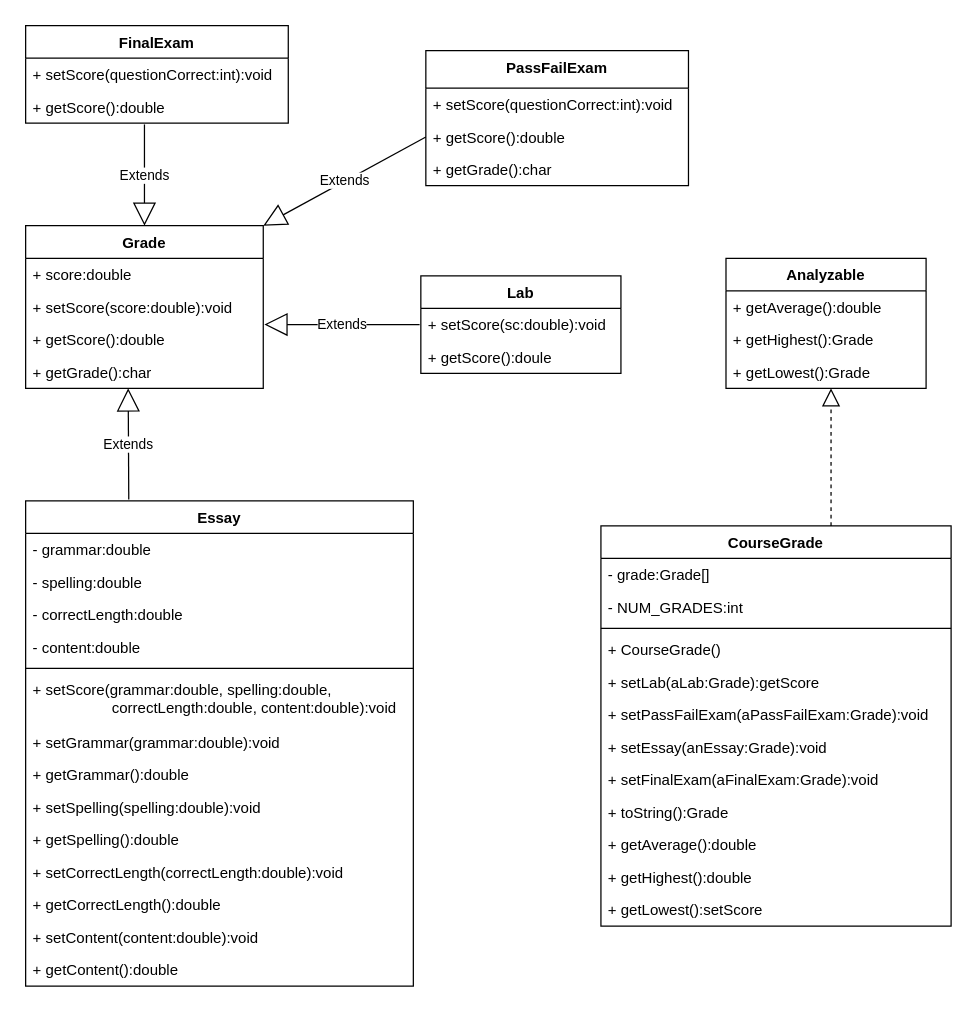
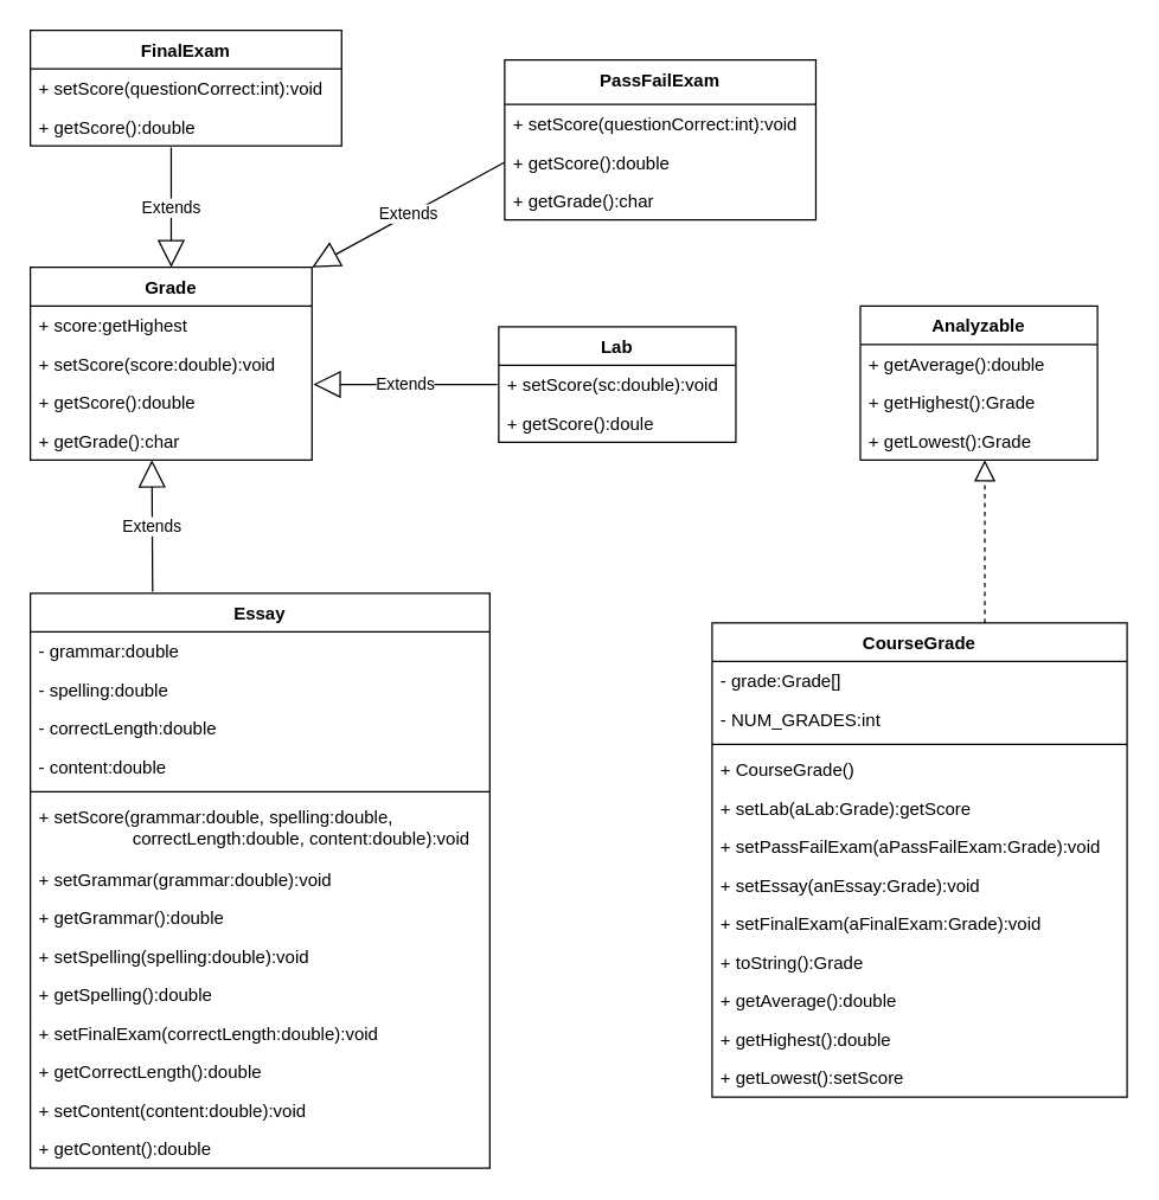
- <mxCell id="3" value="+ score:double" style="text;strokeColor=none;fillColor=none;align=left;verticalAlign=top;spacingLeft=4;spacingRight=4;overflow=hidden;rotatable=0;points=[[0,0.5],[1,0.5]];portConstraint=eastwest;" vertex="1" parent="2"><mxGeometry y="26" width="190" height="26" as="geometry" /></mxCell>
+ <mxCell id="3" value="+ score:getHighest" style="text;strokeColor=none;fillColor=none;align=left;verticalAlign=top;spacingLeft=4;spacingRight=4;overflow=hidden;rotatable=0;points=[[0,0.5],[1,0.5]];portConstraint=eastwest;" vertex="1" parent="2"><mxGeometry y="26" width="190" height="26" as="geometry" /></mxCell>
- <mxCell id="45" value="+ setCorrectLength(correctLength:double):void" style="text;strokeColor=none;fillColor=none;align=left;verticalAlign=top;spacingLeft=4;spacingRight=4;overflow=hidden;rotatable=0;points=[[0,0.5],[1,0.5]];portConstraint=eastwest;" vertex="1" parent="34"><mxGeometry y="284" width="310" height="26" as="geometry" /></mxCell>
+ <mxCell id="45" value="+ setFinalExam(correctLength:double):void" style="text;strokeColor=none;fillColor=none;align=left;verticalAlign=top;spacingLeft=4;spacingRight=4;overflow=hidden;rotatable=0;points=[[0,0.5],[1,0.5]];portConstraint=eastwest;" vertex="1" parent="34"><mxGeometry y="284" width="310" height="26" as="geometry" /></mxCell>
